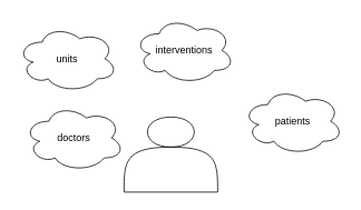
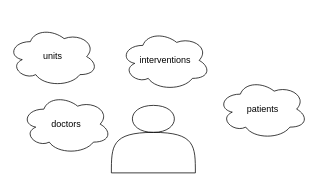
- <mxCell id="4" value="interventions" style="ellipse;shape=cloud;whiteSpace=wrap;html=1;" vertex="1" parent="1"><mxGeometry x="160" y="20" width="120" height="80" as="geometry" /></mxCell>
+ <mxCell id="4" value="interventions" style="ellipse;shape=cloud;whiteSpace=wrap;html=1;" vertex="1" parent="1"><mxGeometry x="160" y="40" width="120" height="80" as="geometry" /></mxCell>
- <mxCell id="3" value="units" style="ellipse;shape=cloud;whiteSpace=wrap;html=1;" vertex="1" parent="1"><mxGeometry x="20" y="30" width="120" height="80" as="geometry" /></mxCell>
+ <mxCell id="3" value="units" style="ellipse;shape=cloud;whiteSpace=wrap;html=1;" vertex="1" parent="1"><mxGeometry x="10" y="35" width="120" height="80" as="geometry" /></mxCell>
